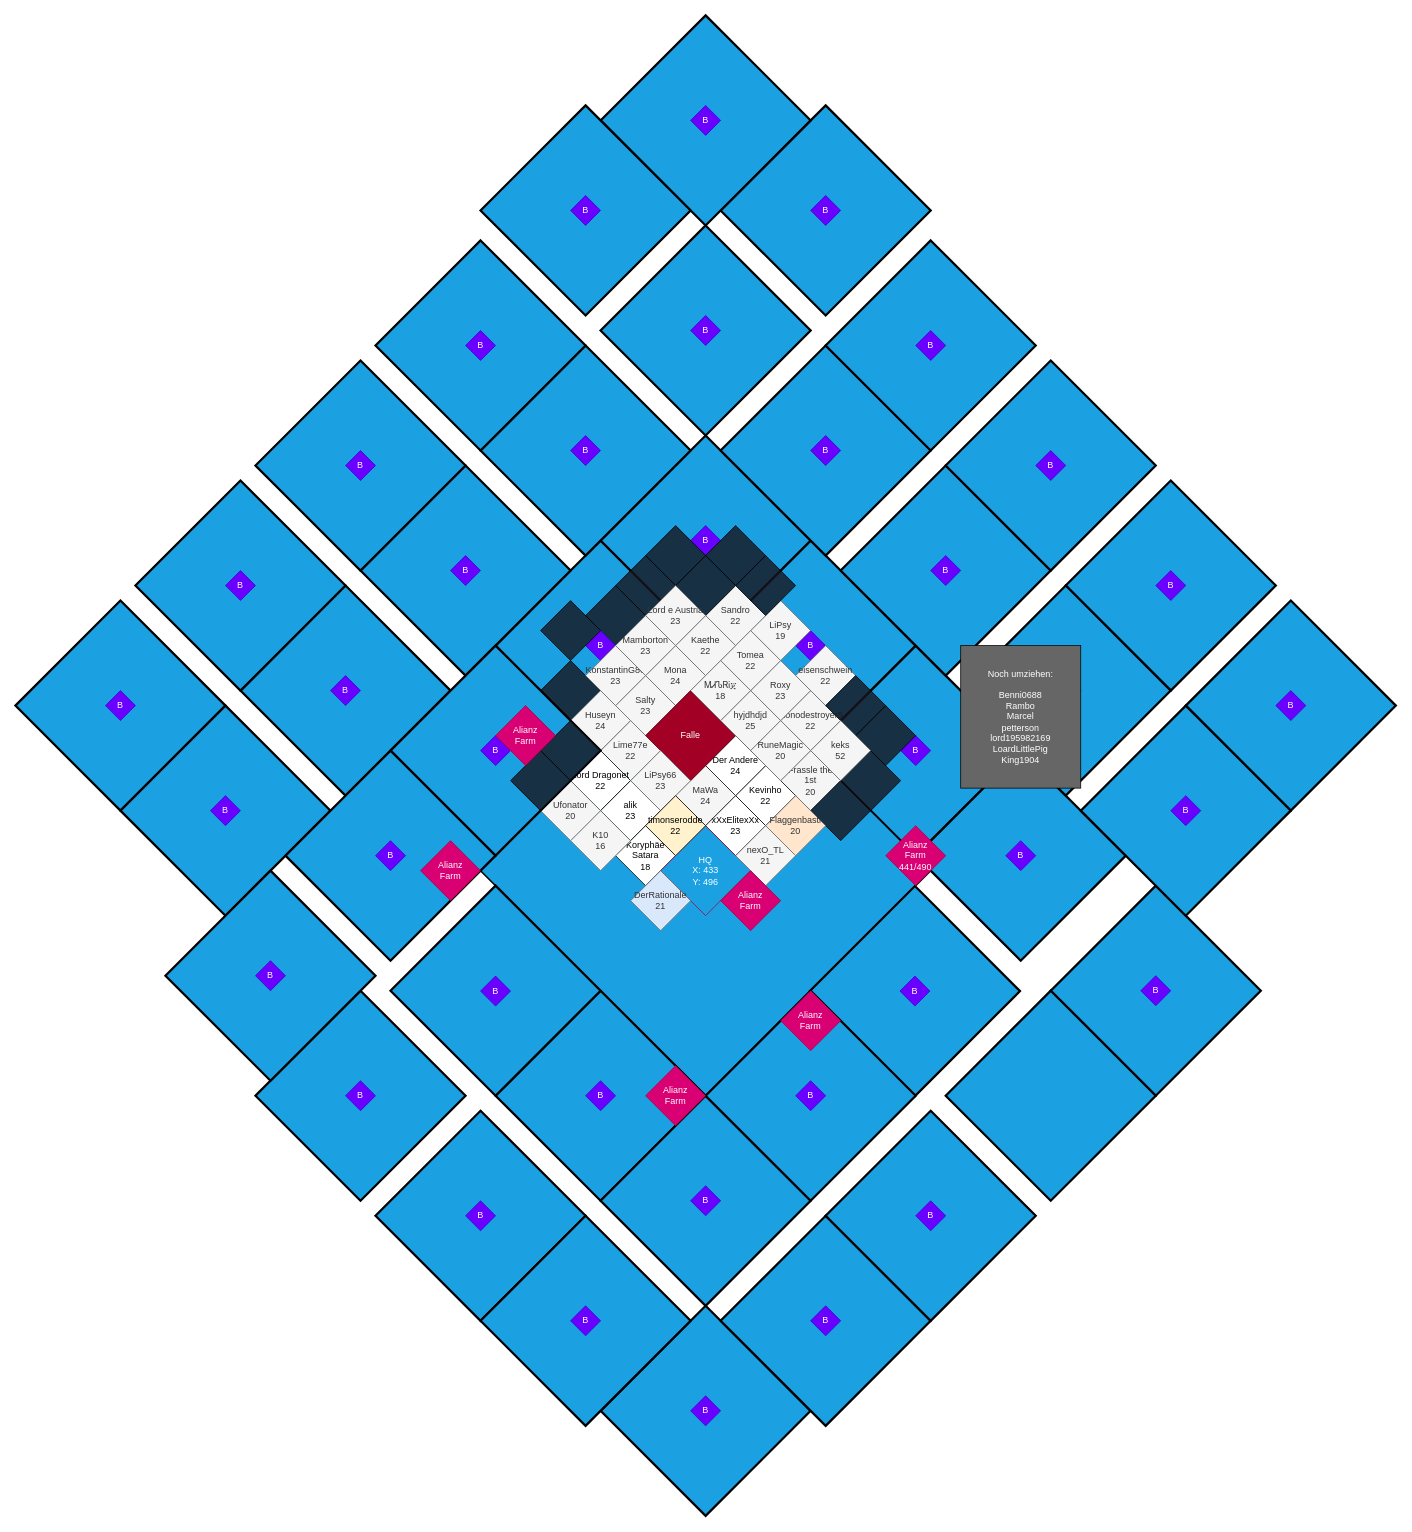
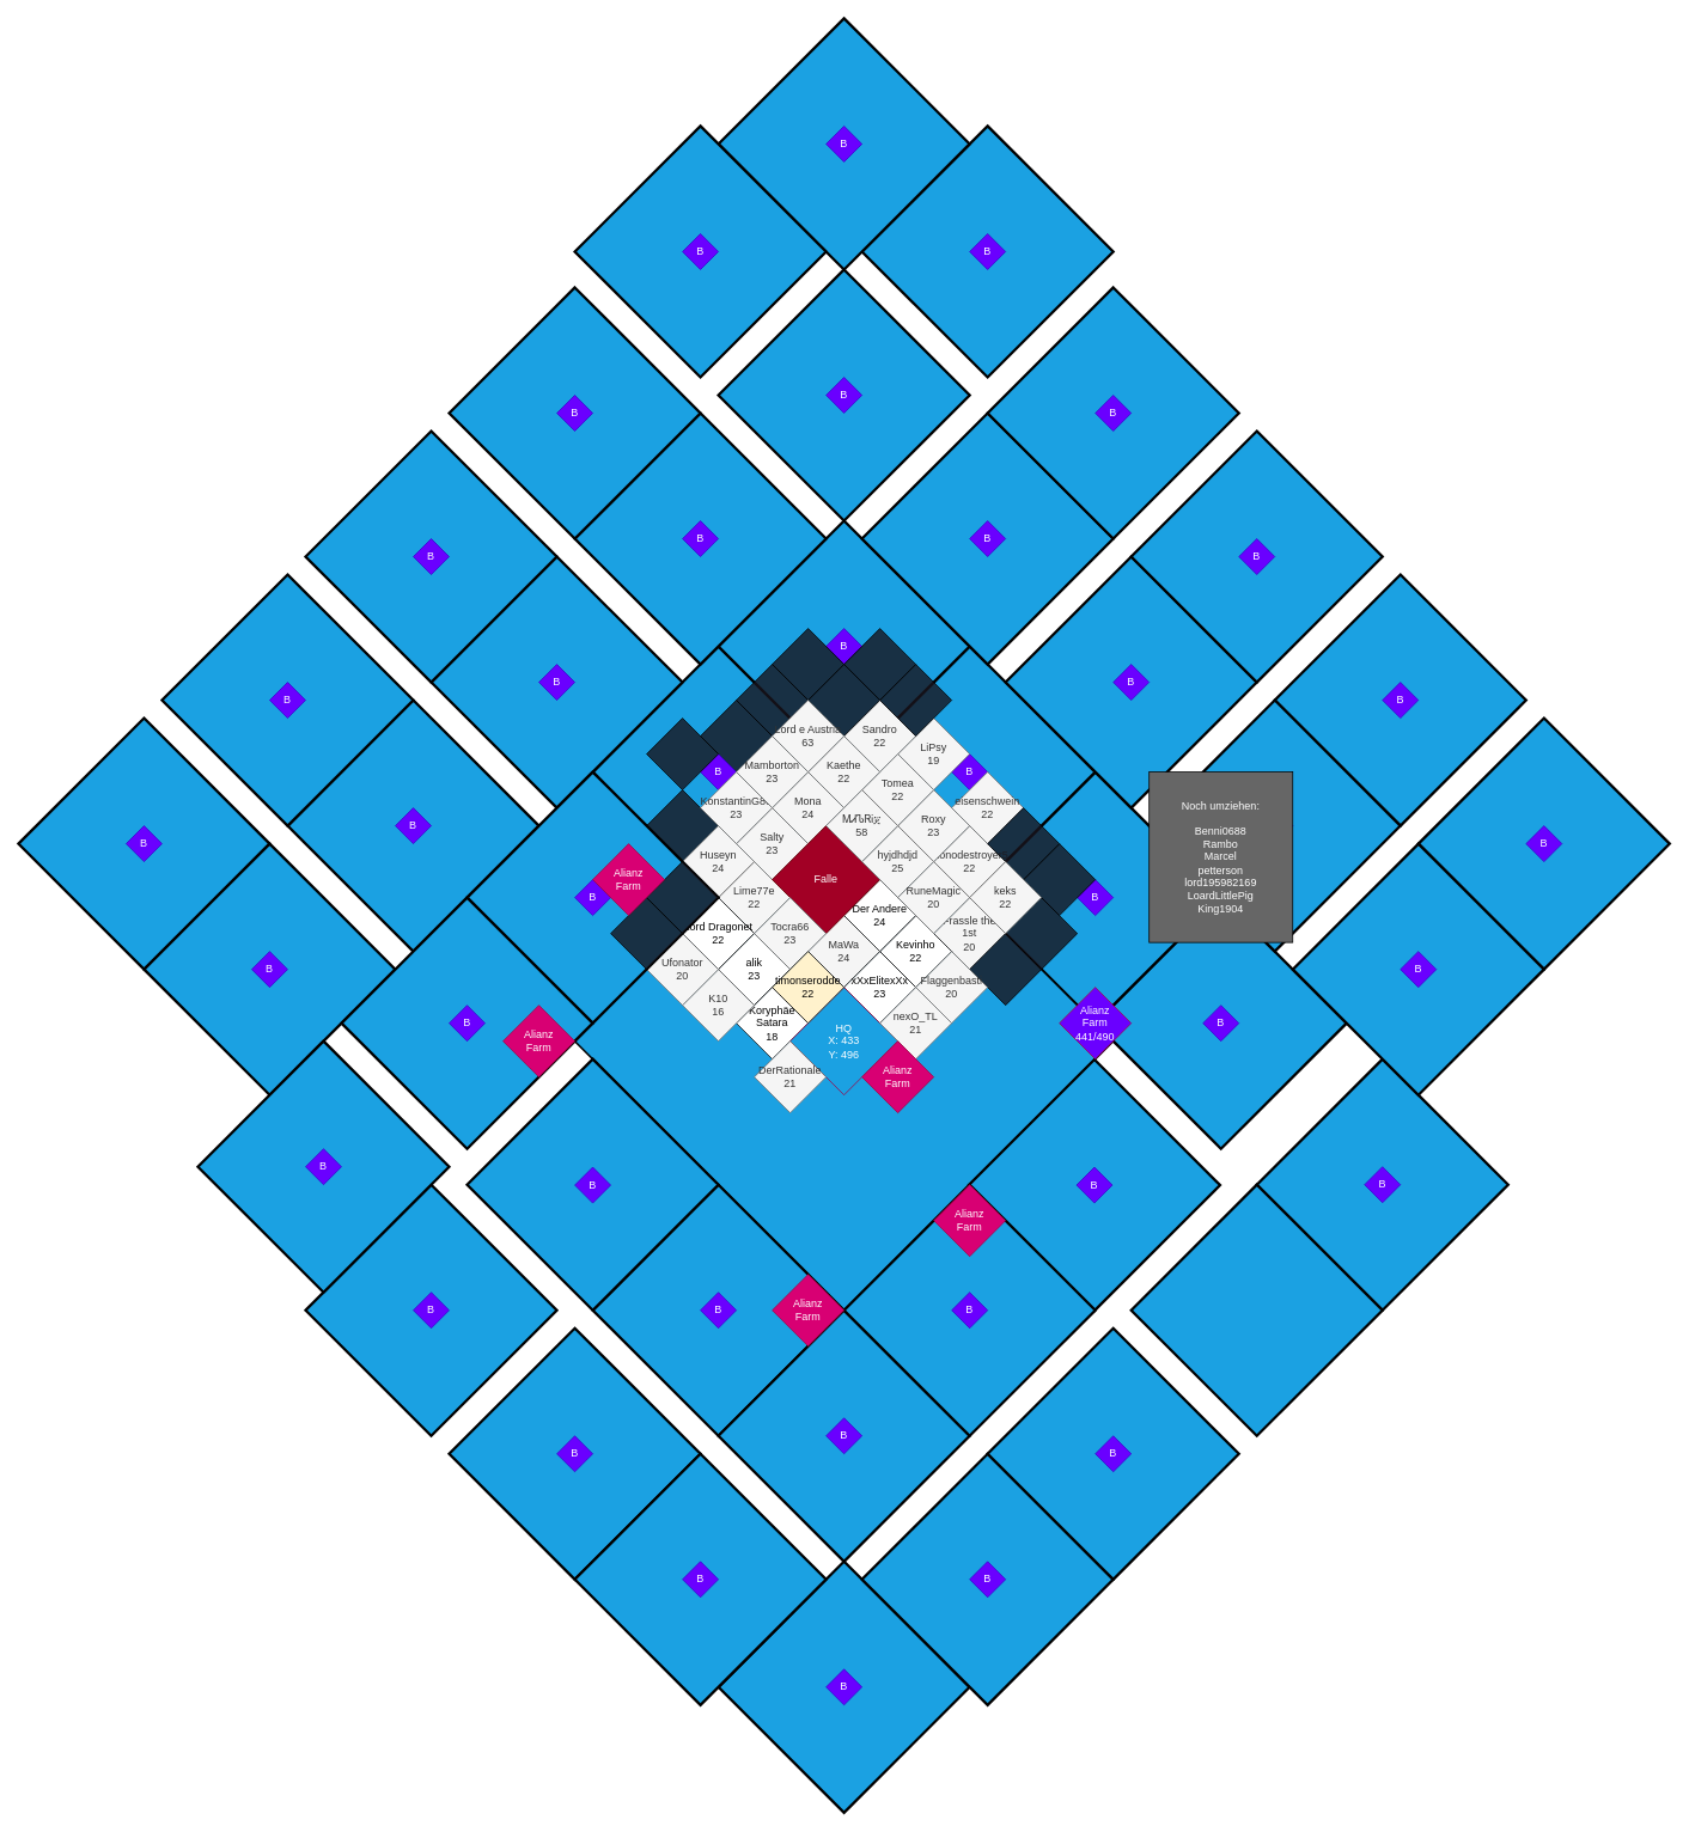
- <mxCell id="161" value="&lt;div&gt;Lord e Austria&lt;br&gt;&lt;/div&gt;&lt;div&gt;23&lt;br&gt;&lt;/div&gt;" style="rhombus;whiteSpace=wrap;html=1;fillColor=#f5f5f5;strokeColor=#666666;fontColor=#333333;" vertex="1" parent="1"><mxGeometry x="860" y="780" width="80" height="80" as="geometry" /></mxCell>
+ <mxCell id="161" value="&lt;div&gt;Lord e Austria&lt;br&gt;&lt;/div&gt;&lt;div&gt;63&lt;br&gt;&lt;/div&gt;" style="rhombus;whiteSpace=wrap;html=1;fillColor=#f5f5f5;strokeColor=#666666;fontColor=#333333;" vertex="1" parent="1"><mxGeometry x="860" y="780" width="80" height="80" as="geometry" /></mxCell>
- <mxCell id="152" value="ᎷᏗᏖᏒᎥጀ&lt;br&gt;18" style="rhombus;whiteSpace=wrap;html=1;fillColor=#f5f5f5;strokeColor=#666666;fontColor=#333333;" parent="1" vertex="1"><mxGeometry x="920" y="880" width="80" height="80" as="geometry" /></mxCell>
+ <mxCell id="152" value="ᎷᏗᏖᏒᎥጀ&lt;br&gt;58" style="rhombus;whiteSpace=wrap;html=1;fillColor=#f5f5f5;strokeColor=#666666;fontColor=#333333;" parent="1" vertex="1"><mxGeometry x="920" y="880" width="80" height="80" as="geometry" /></mxCell>
- <mxCell id="174" value="&lt;div&gt;keks&lt;/div&gt;&lt;div&gt;52&lt;br&gt;&lt;/div&gt;" style="rhombus;whiteSpace=wrap;html=1;fillColor=#f5f5f5;fontColor=#333333;strokeColor=#666666;" parent="1" vertex="1"><mxGeometry x="1080" y="960" width="80" height="80" as="geometry" /></mxCell>
+ <mxCell id="174" value="&lt;div&gt;keks&lt;/div&gt;&lt;div&gt;22&lt;br&gt;&lt;/div&gt;" style="rhombus;whiteSpace=wrap;html=1;fillColor=#f5f5f5;fontColor=#333333;strokeColor=#666666;" parent="1" vertex="1"><mxGeometry x="1080" y="960" width="80" height="80" as="geometry" /></mxCell>
- <mxCell id="142" value="LiPsy66&lt;br&gt;23" style="rhombus;whiteSpace=wrap;html=1;fillColor=#f5f5f5;fontColor=#333333;strokeColor=#666666;" parent="1" vertex="1"><mxGeometry x="840" y="1000" width="80" height="80" as="geometry" /></mxCell>
+ <mxCell id="142" value="Tocra66&lt;br&gt;23" style="rhombus;whiteSpace=wrap;html=1;fillColor=#f5f5f5;fontColor=#333333;strokeColor=#666666;" parent="1" vertex="1"><mxGeometry x="840" y="1000" width="80" height="80" as="geometry" /></mxCell>
- <mxCell id="175" value="&lt;div&gt;Flaggenbasti&lt;/div&gt;&lt;div&gt;20&lt;br&gt;&lt;/div&gt;" style="rhombus;whiteSpace=wrap;html=1;fillColor=#ffe6cc;fontColor=#333333;strokeColor=#666666;" vertex="1" parent="1"><mxGeometry x="1020" y="1060" width="80" height="80" as="geometry" /></mxCell>
+ <mxCell id="175" value="&lt;div&gt;Flaggenbasti&lt;/div&gt;&lt;div&gt;20&lt;br&gt;&lt;/div&gt;" style="rhombus;whiteSpace=wrap;html=1;fillColor=#f5f5f5;fontColor=#333333;strokeColor=#666666;" vertex="1" parent="1"><mxGeometry x="1020" y="1060" width="80" height="80" as="geometry" /></mxCell>
- <mxCell id="153" value="&lt;div&gt;Alianz&lt;/div&gt;&lt;div&gt;Farm&lt;/div&gt;&lt;div&gt;441/490&lt;br&gt;&lt;/div&gt;" style="rhombus;whiteSpace=wrap;html=1;fillColor=#d80073;strokeColor=#A50040;fontColor=#ffffff;" parent="1" vertex="1"><mxGeometry x="1180" y="1100" width="80" height="80" as="geometry" /></mxCell>
+ <mxCell id="153" value="&lt;div&gt;Alianz&lt;/div&gt;&lt;div&gt;Farm&lt;/div&gt;&lt;div&gt;441/490&lt;br&gt;&lt;/div&gt;" style="rhombus;whiteSpace=wrap;html=1;fillColor=#6a00ff;strokeColor=#A50040;fontColor=#ffffff;" parent="1" vertex="1"><mxGeometry x="1180" y="1100" width="80" height="80" as="geometry" /></mxCell>
- <mxCell id="141" value="&lt;div&gt;DerRationale&lt;/div&gt;&lt;div&gt;21&lt;br&gt;&lt;/div&gt;" style="rhombus;whiteSpace=wrap;html=1;fillColor=#dae8fc;fontColor=#333333;strokeColor=#666666;" parent="1" vertex="1"><mxGeometry x="840" y="1160" width="80" height="80" as="geometry" /></mxCell>
+ <mxCell id="141" value="&lt;div&gt;DerRationale&lt;/div&gt;&lt;div&gt;21&lt;br&gt;&lt;/div&gt;" style="rhombus;whiteSpace=wrap;html=1;fillColor=#f5f5f5;fontColor=#333333;strokeColor=#666666;" parent="1" vertex="1"><mxGeometry x="840" y="1160" width="80" height="80" as="geometry" /></mxCell>
